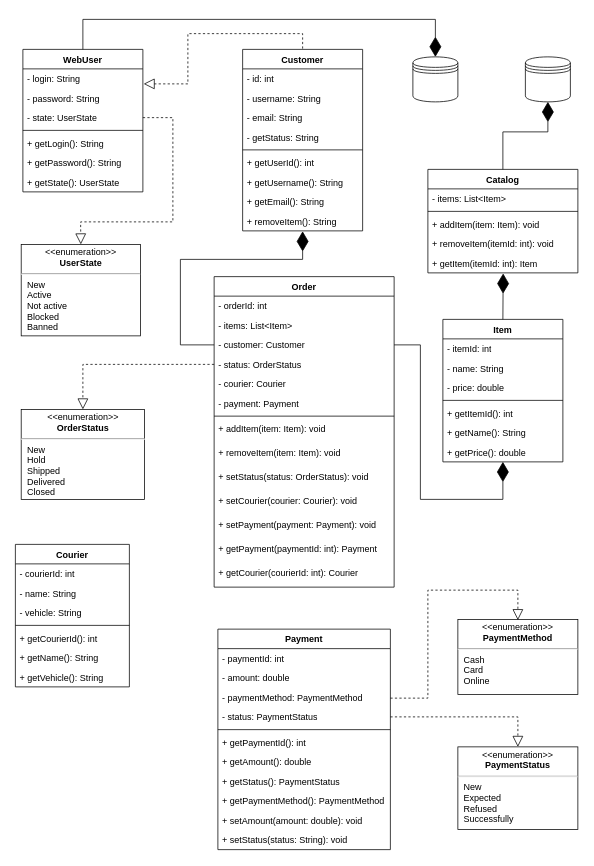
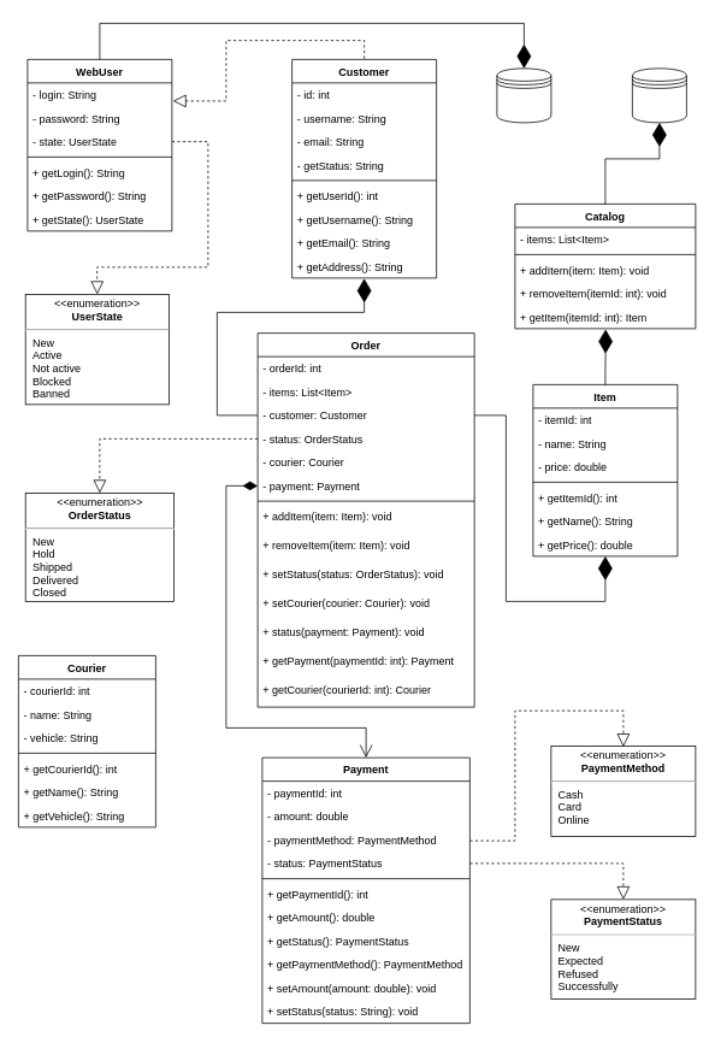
- <mxCell id="11" value="+ removeItem(): String" style="text;align=left;verticalAlign=top;spacingLeft=4;spacingRight=4;overflow=hidden;rotatable=0;points=[[0,0.5],[1,0.5]];portConstraint=eastwest;" parent="2" vertex="1"><mxGeometry y="216" width="160" height="26" as="geometry" /></mxCell>
+ <mxCell id="11" value="+ getAddress(): String" style="text;align=left;verticalAlign=top;spacingLeft=4;spacingRight=4;overflow=hidden;rotatable=0;points=[[0,0.5],[1,0.5]];portConstraint=eastwest;" parent="2" vertex="1"><mxGeometry y="216" width="160" height="26" as="geometry" /></mxCell>
- <mxCell id="24" value="+ setPayment(payment: Payment): void" style="text;align=left;verticalAlign=top;spacingLeft=4;spacingRight=4;overflow=hidden;rotatable=0;points=[[0,0.5],[1,0.5]];portConstraint=eastwest;" parent="12" vertex="1"><mxGeometry y="318" width="240" height="32" as="geometry" /></mxCell>
+ <mxCell id="24" value="+ status(payment: Payment): void" style="text;align=left;verticalAlign=top;spacingLeft=4;spacingRight=4;overflow=hidden;rotatable=0;points=[[0,0.5],[1,0.5]];portConstraint=eastwest;" parent="12" vertex="1"><mxGeometry y="318" width="240" height="32" as="geometry" /></mxCell>
+ <mxCell id="80" value="" style="endArrow=open;html=1;endSize=12;startArrow=diamondThin;startSize=14;startFill=1;edgeStyle=orthogonalEdgeStyle;align=left;verticalAlign=bottom;rounded=0;entryX=0.5;entryY=0;entryDx=0;entryDy=0;exitX=0;exitY=0.5;exitDx=0;exitDy=0;" parent="1" source="18" target="52" edge="1"><mxGeometry x="-1" y="3" relative="1" as="geometry"><mxPoint x="260" y="600" as="sourcePoint" /><mxPoint x="400" y="830" as="targetPoint" /><Array as="points"><mxPoint x="250" y="532" /><mxPoint x="250" y="800" /><mxPoint x="405" y="800" /></Array></mxGeometry></mxCell>
